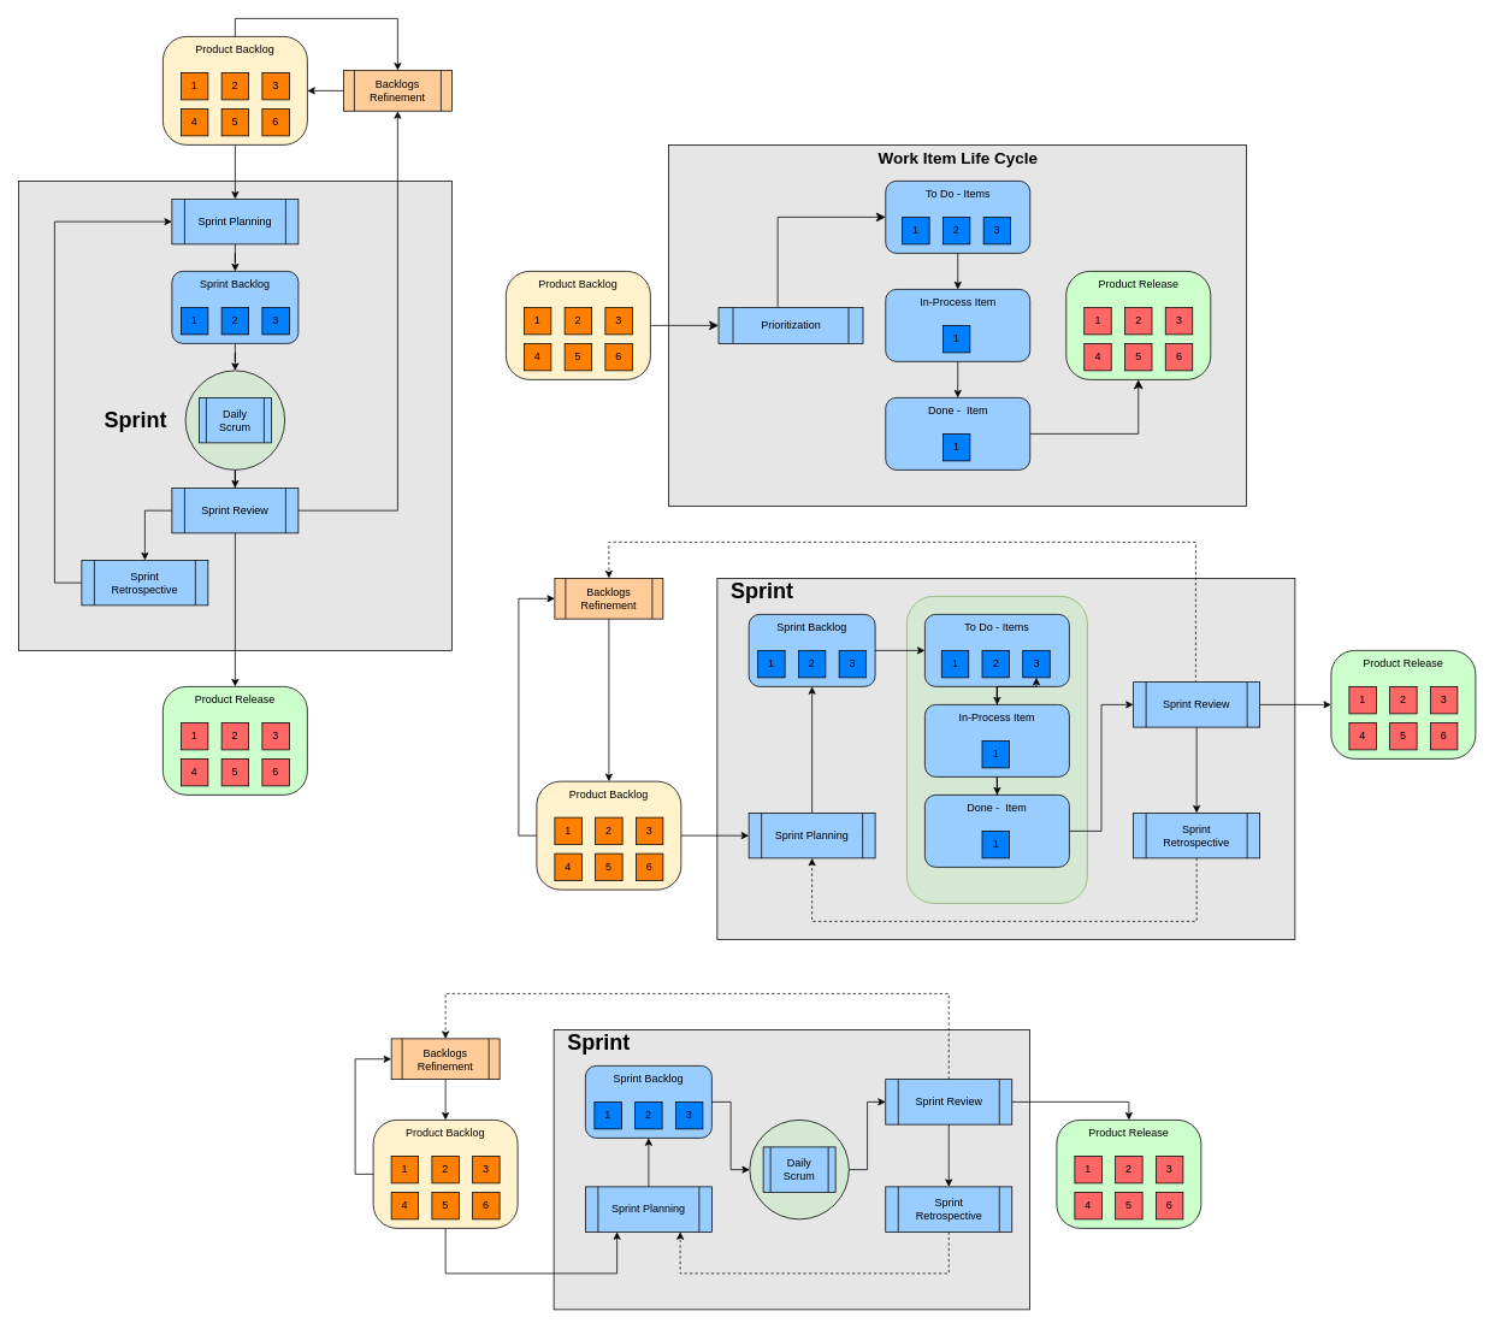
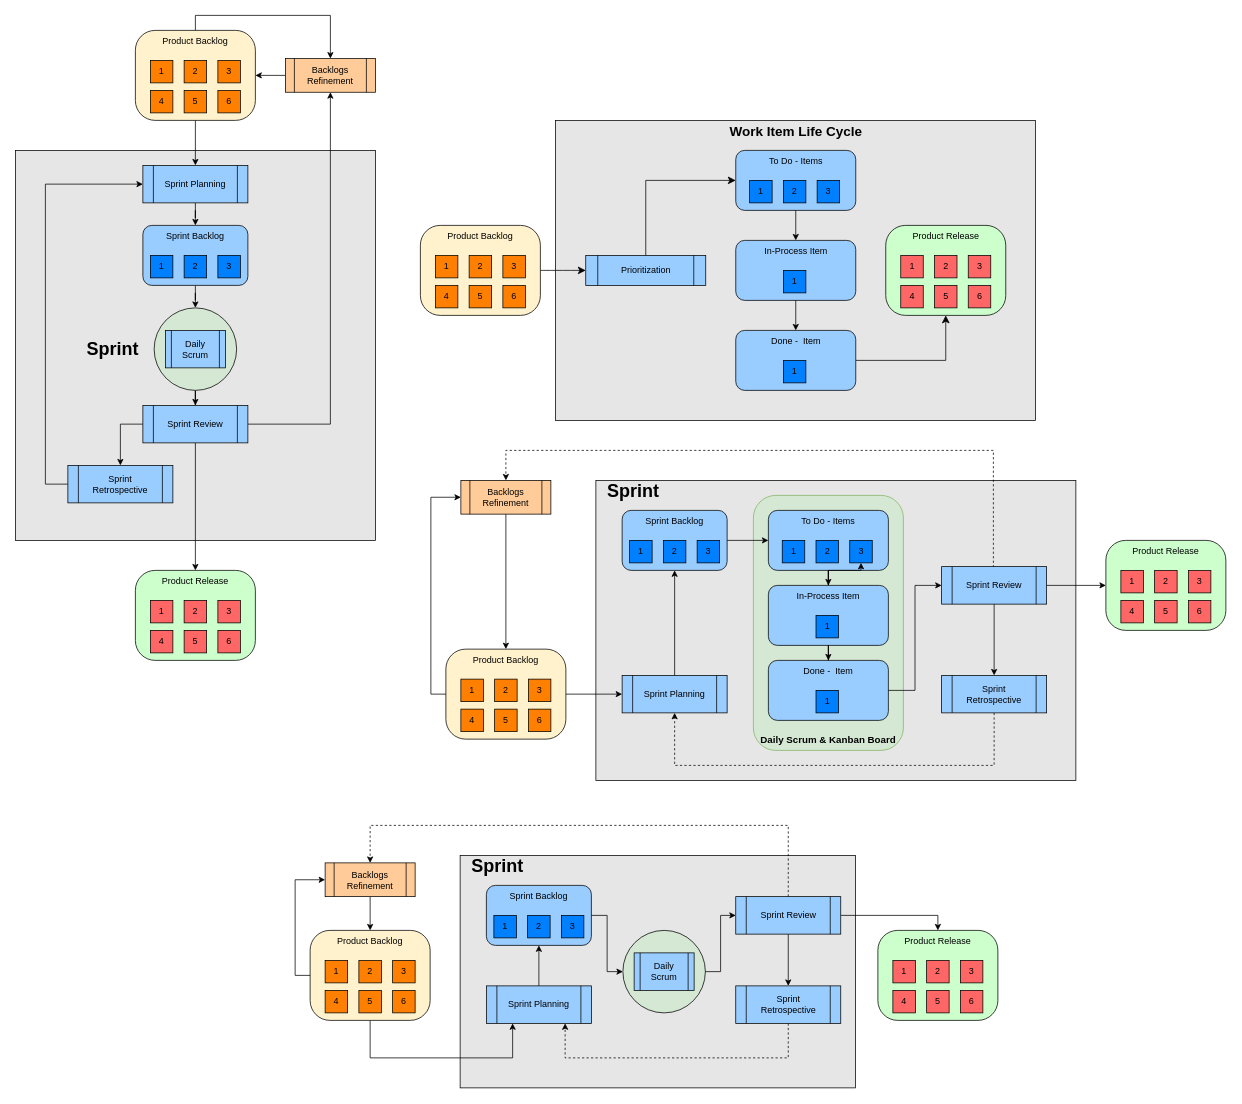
- <mxCell id="51" value="Prioritization" style="shape=process;whiteSpace=wrap;html=1;backgroundOutline=1;fillColor=#99CCFF;" parent="1" vertex="1"><mxGeometry x="795.5" y="340" width="160" height="40" as="geometry" /></mxCell>
+ <mxCell id="51" value="Prioritization" style="shape=process;whiteSpace=wrap;html=1;backgroundOutline=1;fillColor=#99CCFF;" parent="1" vertex="1"><mxGeometry x="780.5" y="340" width="160" height="40" as="geometry" /></mxCell>
+ <mxCell id="130" value="&lt;b&gt;&lt;font style=&quot;font-size: 13px;&quot;&gt;Daily Scrum &amp;amp; Kanban Board&lt;/font&gt;&lt;/b&gt;" style="text;html=1;strokeColor=none;fillColor=none;align=center;verticalAlign=middle;whiteSpace=wrap;rounded=0;" vertex="1" parent="1"><mxGeometry x="1009" y="970" width="190" height="30" as="geometry" /></mxCell>
